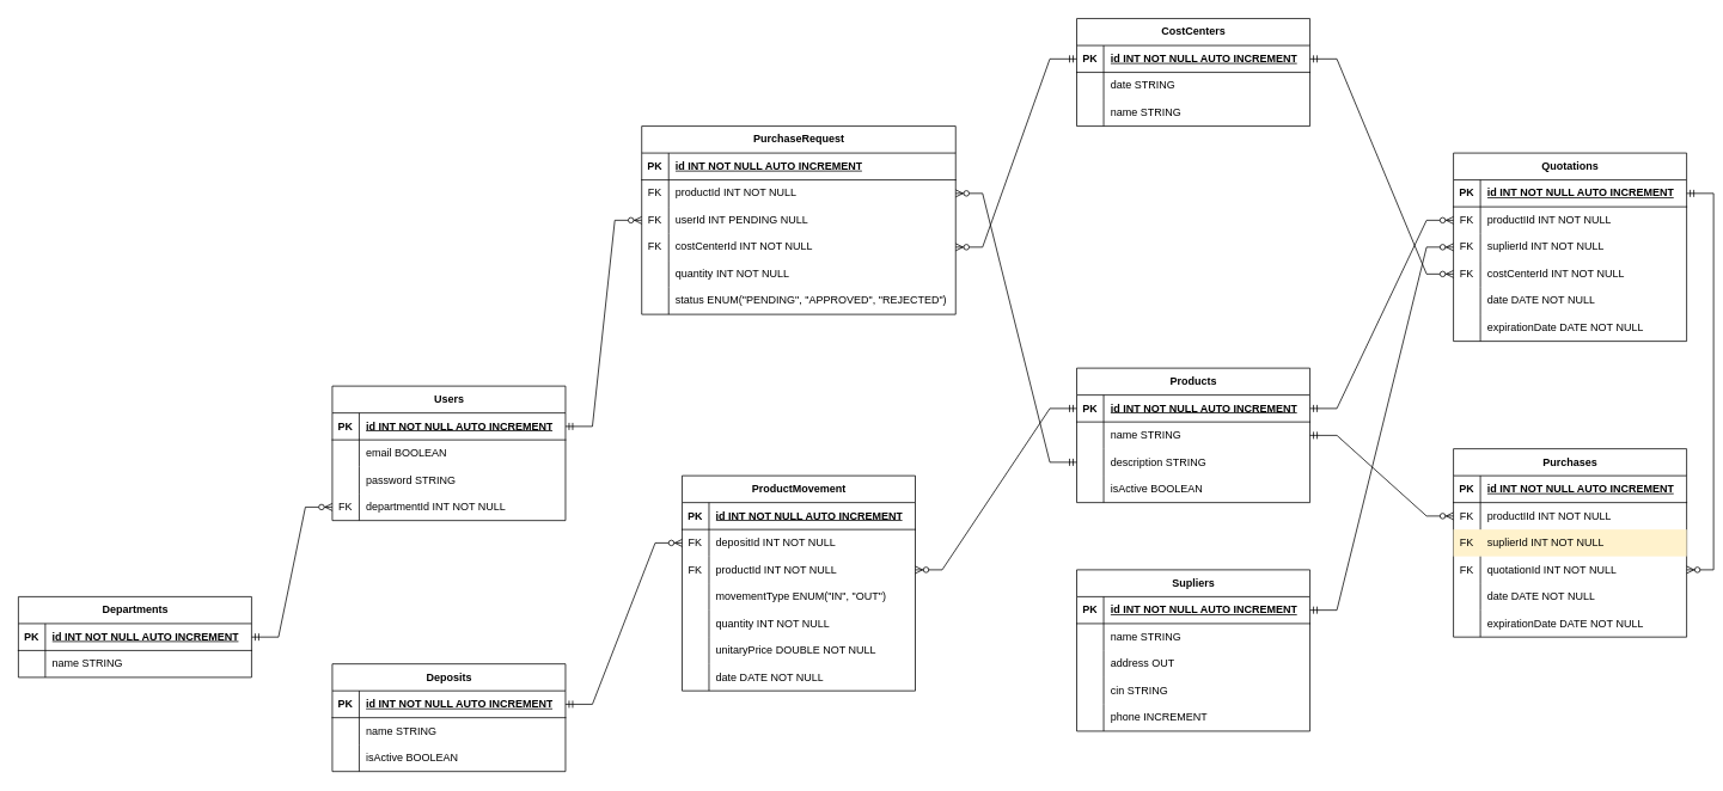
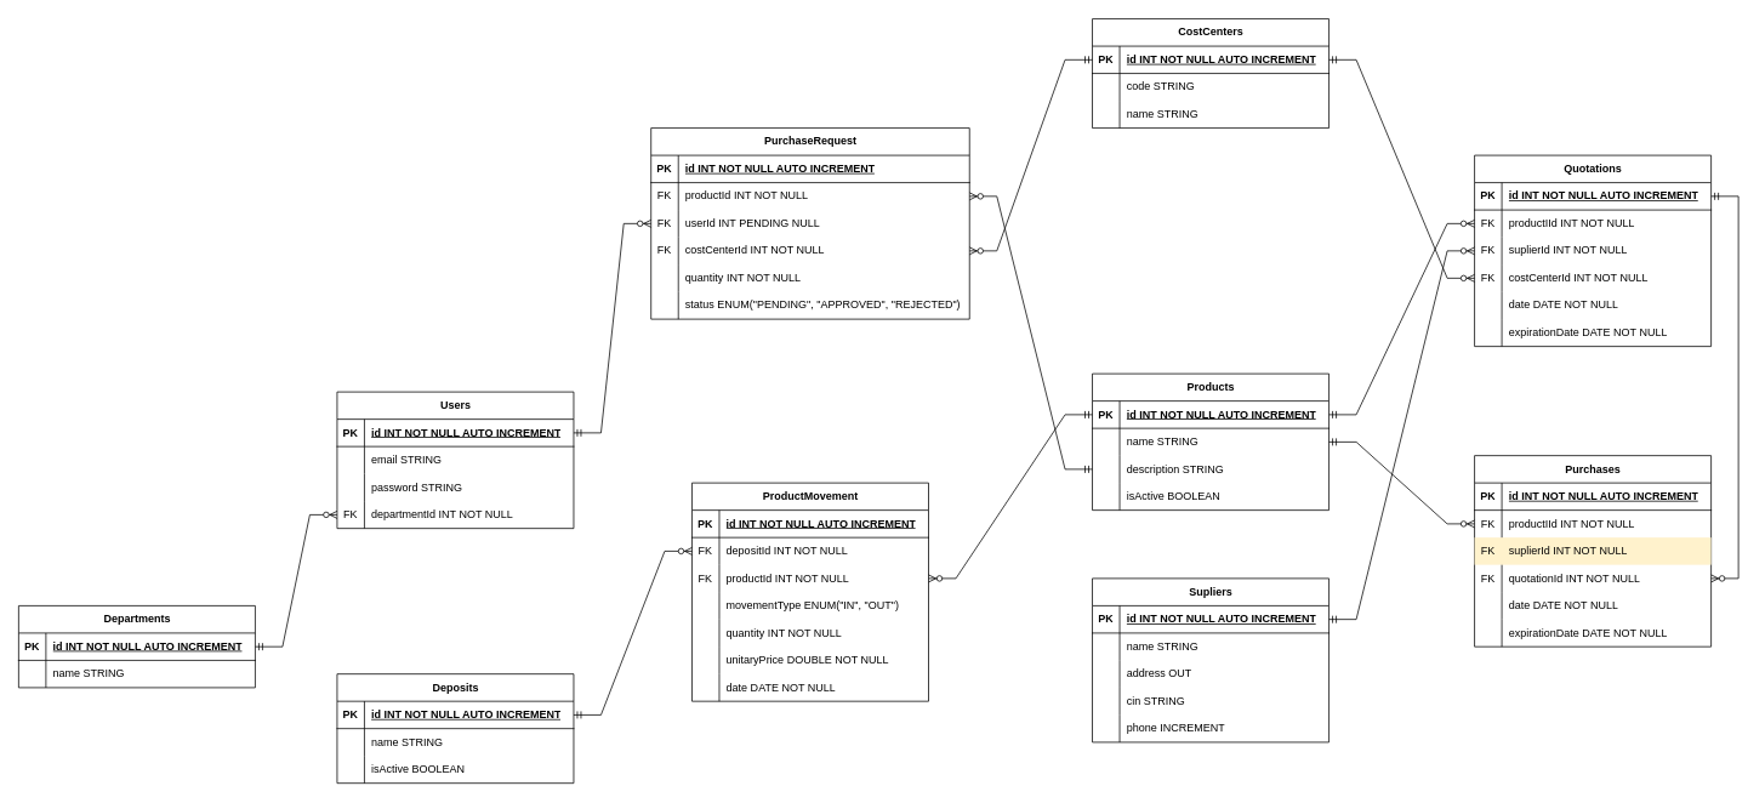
- <mxCell id="76" value="date STRING" style="shape=partialRectangle;connectable=0;fillColor=none;top=0;left=0;bottom=0;right=0;align=left;spacingLeft=6;overflow=hidden;whiteSpace=wrap;html=1;" vertex="1" parent="74"><mxGeometry x="30" width="230" height="30" as="geometry"><mxRectangle width="230" height="30" as="alternateBounds" /></mxGeometry></mxCell>
+ <mxCell id="76" value="code STRING" style="shape=partialRectangle;connectable=0;fillColor=none;top=0;left=0;bottom=0;right=0;align=left;spacingLeft=6;overflow=hidden;whiteSpace=wrap;html=1;" vertex="1" parent="74"><mxGeometry x="30" width="230" height="30" as="geometry"><mxRectangle width="230" height="30" as="alternateBounds" /></mxGeometry></mxCell>
- <mxCell id="8" value="email BOOLEAN" style="shape=partialRectangle;connectable=0;fillColor=none;top=0;left=0;bottom=0;right=0;align=left;spacingLeft=6;overflow=hidden;whiteSpace=wrap;html=1;" vertex="1" parent="6"><mxGeometry x="30" width="230" height="30" as="geometry"><mxRectangle width="230" height="30" as="alternateBounds" /></mxGeometry></mxCell>
+ <mxCell id="8" value="email STRING" style="shape=partialRectangle;connectable=0;fillColor=none;top=0;left=0;bottom=0;right=0;align=left;spacingLeft=6;overflow=hidden;whiteSpace=wrap;html=1;" vertex="1" parent="6"><mxGeometry x="30" width="230" height="30" as="geometry"><mxRectangle width="230" height="30" as="alternateBounds" /></mxGeometry></mxCell>
